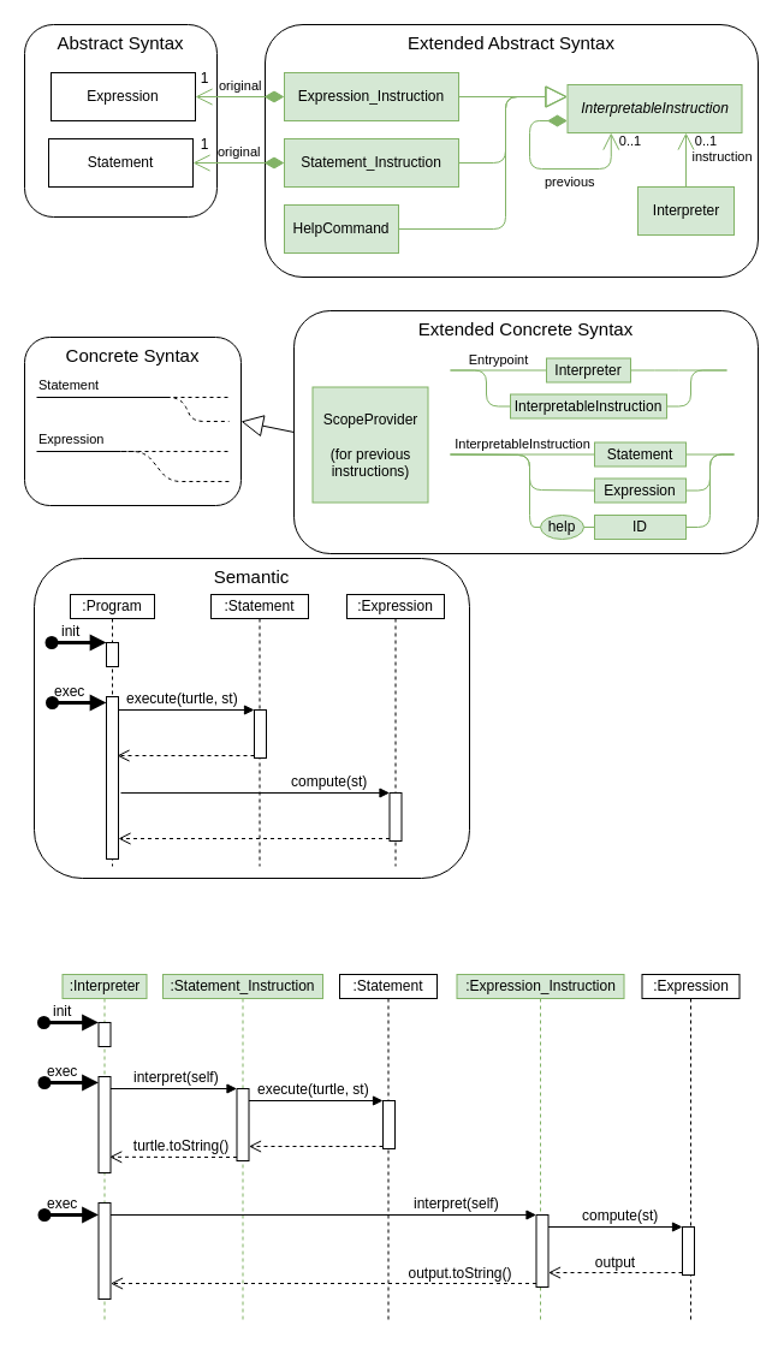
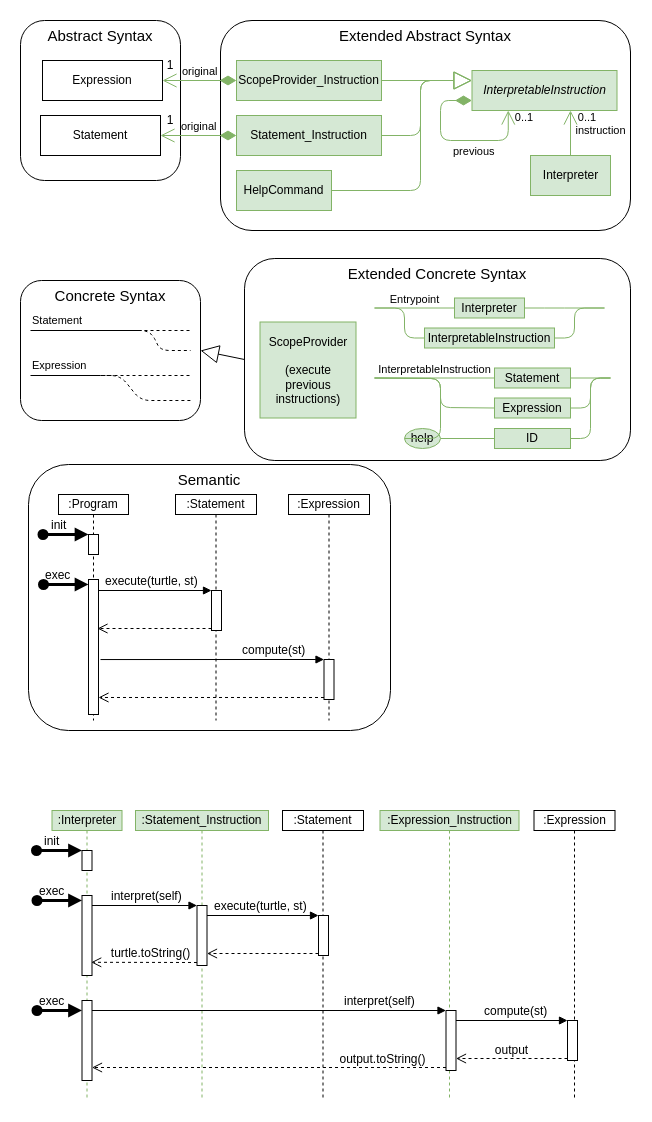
- <mxCell id="5" value="Expression_Instruction" style="rounded=0;whiteSpace=wrap;html=1;shadow=0;align=center;fillColor=#d5e8d4;strokeColor=#82b366;" parent="1" vertex="1"><mxGeometry x="236" y="60" width="145" height="40" as="geometry" /></mxCell>
+ <mxCell id="5" value="ScopeProvider_Instruction" style="rounded=0;whiteSpace=wrap;html=1;shadow=0;align=center;fillColor=#d5e8d4;strokeColor=#82b366;" parent="1" vertex="1"><mxGeometry x="236" y="60" width="145" height="40" as="geometry" /></mxCell>
- <mxCell id="37" value="ScopeProvider&lt;br&gt;&lt;br&gt;(for previous&lt;br&gt;instructions)&lt;br&gt;" style="whiteSpace=wrap;html=1;aspect=fixed;rounded=0;shadow=0;glass=0;comic=0;labelBackgroundColor=none;align=center;fillColor=#d5e8d4;strokeColor=#82b366;" parent="1" vertex="1"><mxGeometry x="259.5" y="321.5" width="96" height="96" as="geometry" /></mxCell>
+ <mxCell id="37" value="ScopeProvider&lt;br&gt;&lt;br&gt;(execute previous&lt;br&gt;instructions)&lt;br&gt;" style="whiteSpace=wrap;html=1;aspect=fixed;rounded=0;shadow=0;glass=0;comic=0;labelBackgroundColor=none;align=center;fillColor=#d5e8d4;strokeColor=#82b366;" parent="1" vertex="1"><mxGeometry x="259.5" y="321.5" width="96" height="96" as="geometry" /></mxCell>
- <mxCell id="84" value="help" style="ellipse;whiteSpace=wrap;html=1;fillColor=#d5e8d4;strokeColor=#82b366;" parent="1" vertex="1"><mxGeometry x="449" y="428" width="36" height="20" as="geometry" /></mxCell>
+ <mxCell id="84" value="help" style="ellipse;whiteSpace=wrap;html=1;fillColor=#d5e8d4;strokeColor=#82b366;" parent="1" vertex="1"><mxGeometry x="404" y="428" width="36" height="20" as="geometry" /></mxCell>
